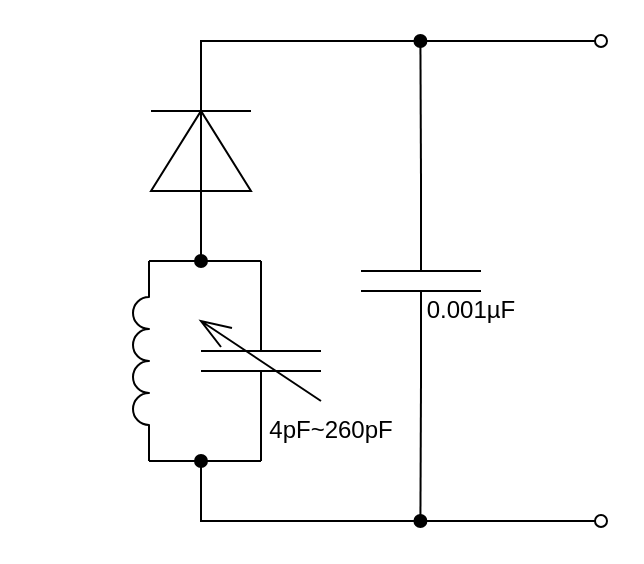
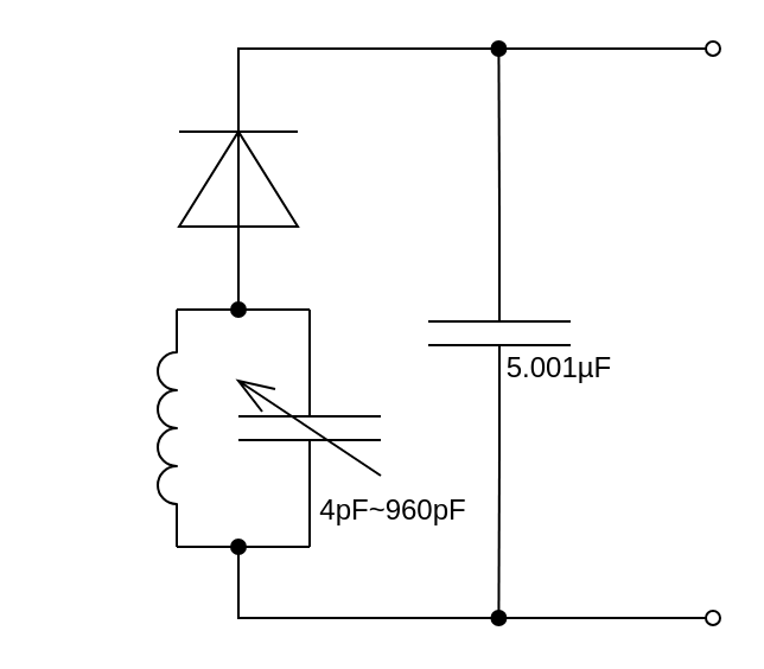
- <mxCell id="13" value="0.001µF" style="text;html=1;align=center;verticalAlign=middle;resizable=0;points=[];autosize=1;strokeColor=none;fillColor=none;" parent="1" vertex="1"><mxGeometry x="200" y="140" width="70" height="30" as="geometry" /></mxCell>
+ <mxCell id="13" value="5.001µF" style="text;html=1;align=center;verticalAlign=middle;resizable=0;points=[];autosize=1;strokeColor=none;fillColor=none;" parent="1" vertex="1"><mxGeometry x="200" y="140" width="70" height="30" as="geometry" /></mxCell>
- <mxCell id="14" value="4pF~260pF" style="text;html=1;align=center;verticalAlign=middle;resizable=0;points=[];autosize=1;strokeColor=none;fillColor=none;" vertex="1" parent="1"><mxGeometry x="120" y="200" width="90" height="30" as="geometry" /></mxCell>
+ <mxCell id="14" value="4pF~960pF" style="text;html=1;align=center;verticalAlign=middle;resizable=0;points=[];autosize=1;strokeColor=none;fillColor=none;" vertex="1" parent="1"><mxGeometry x="120" y="200" width="90" height="30" as="geometry" /></mxCell>
